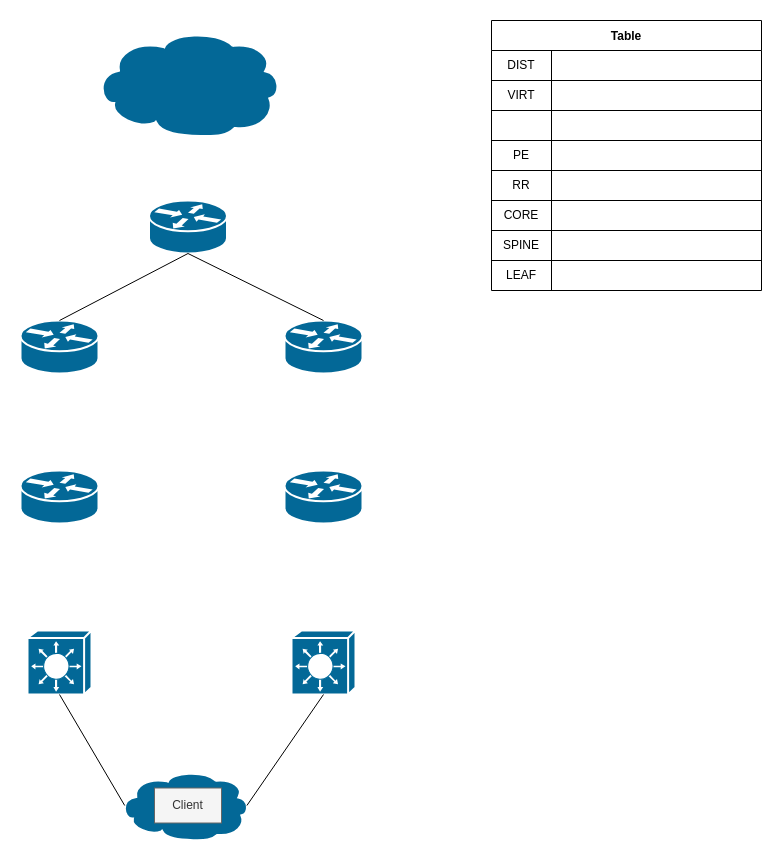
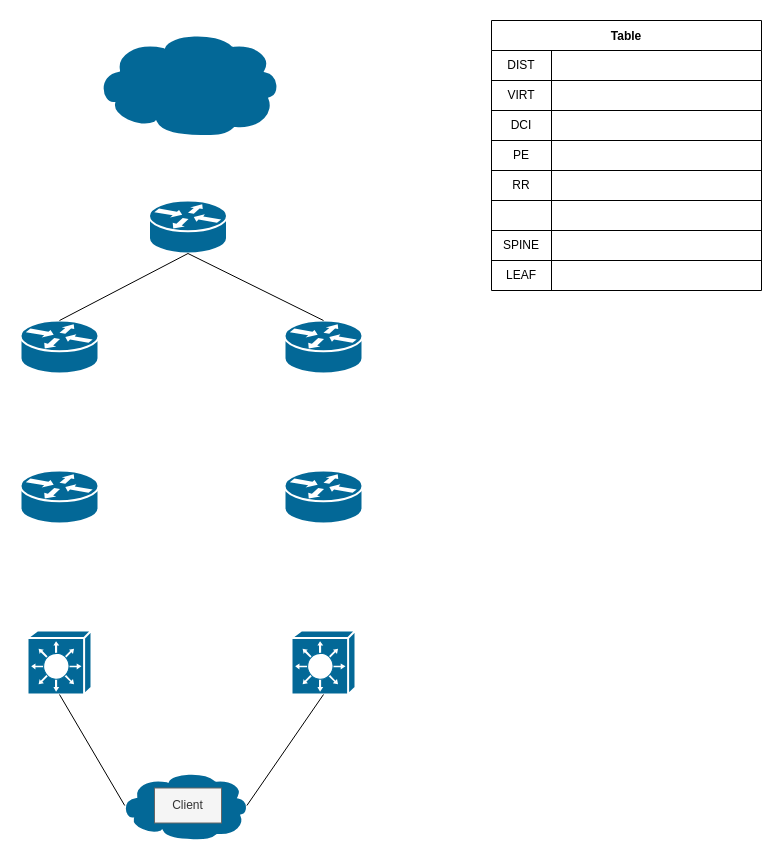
+ <mxCell id="13" value="DCI" style="shape=partialRectangle;html=1;whiteSpace=wrap;connectable=0;fillColor=none;top=0;left=0;bottom=0;right=0;overflow=hidden;" vertex="1" parent="12"><mxGeometry width="60" height="30" as="geometry" /></mxCell>
- <mxCell id="22" value="CORE" style="shape=partialRectangle;html=1;whiteSpace=wrap;connectable=0;fillColor=none;top=0;left=0;bottom=0;right=0;overflow=hidden;" vertex="1" parent="21"><mxGeometry width="60" height="30" as="geometry" /></mxCell>
